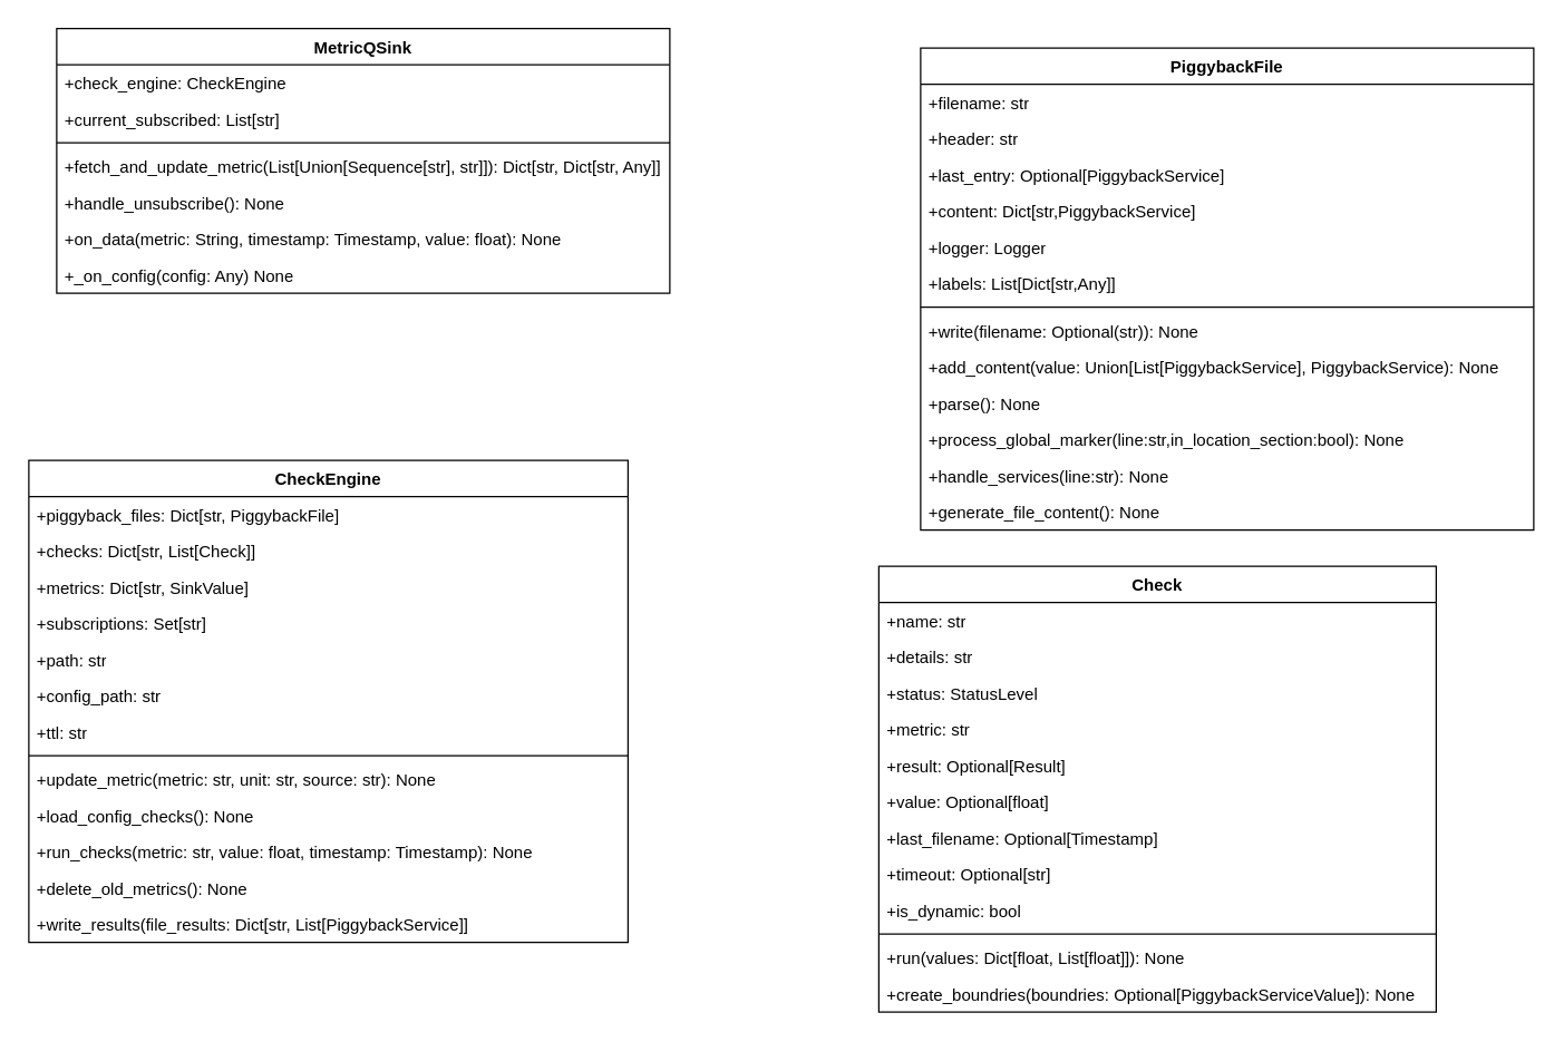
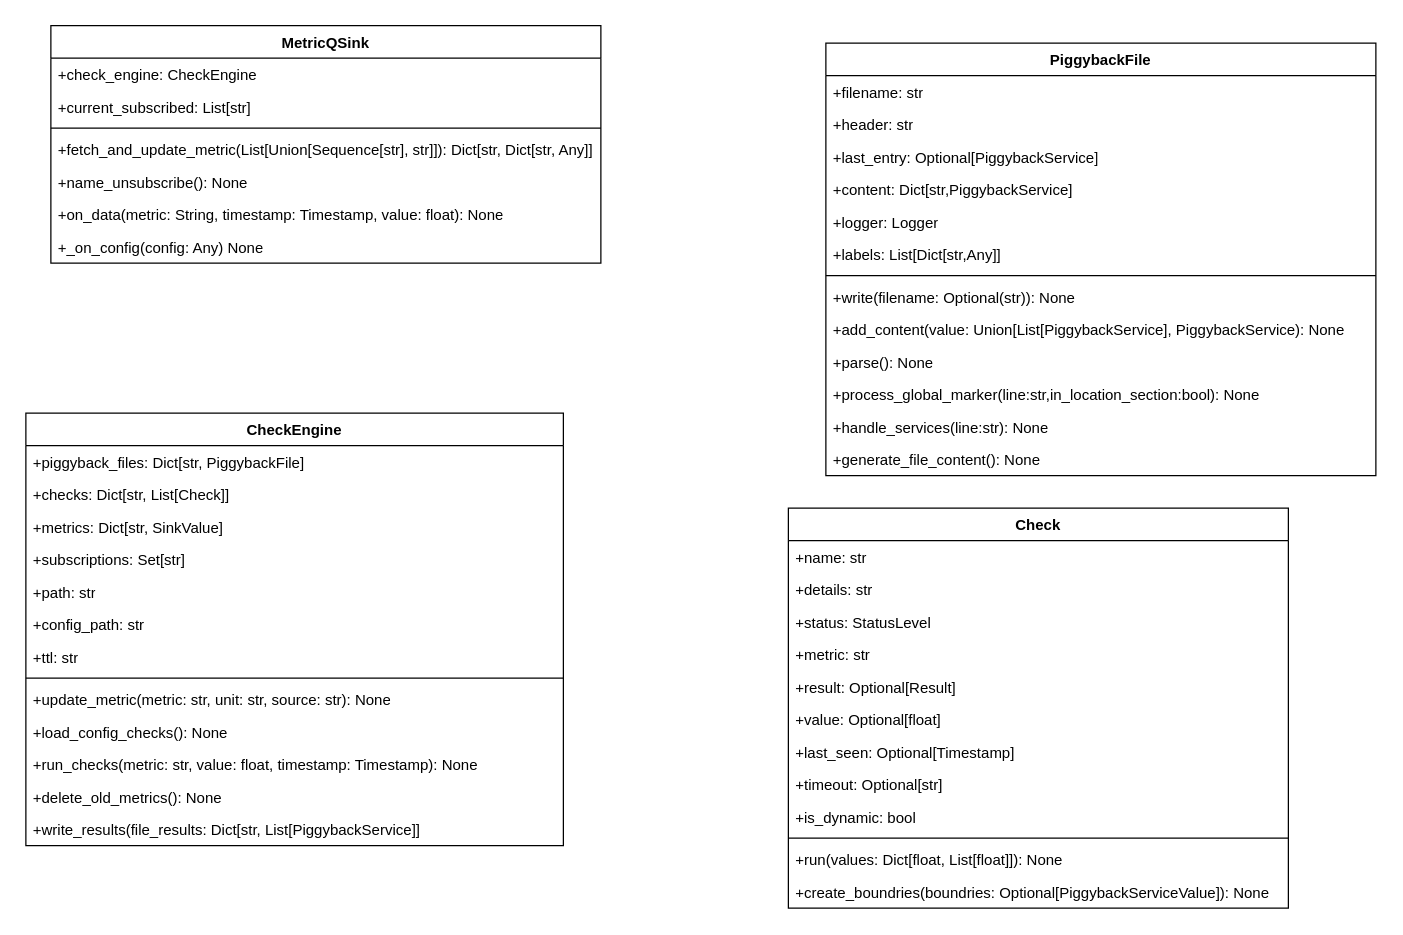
- <mxCell id="7" value="+handle_unsubscribe(): None" style="text;strokeColor=none;fillColor=none;align=left;verticalAlign=top;spacingLeft=4;spacingRight=4;overflow=hidden;rotatable=0;points=[[0,0.5],[1,0.5]];portConstraint=eastwest;whiteSpace=wrap;html=1;" vertex="1" parent="2"><mxGeometry y="112" width="440" height="26" as="geometry" /></mxCell>
+ <mxCell id="7" value="+name_unsubscribe(): None" style="text;strokeColor=none;fillColor=none;align=left;verticalAlign=top;spacingLeft=4;spacingRight=4;overflow=hidden;rotatable=0;points=[[0,0.5],[1,0.5]];portConstraint=eastwest;whiteSpace=wrap;html=1;" vertex="1" parent="2"><mxGeometry y="112" width="440" height="26" as="geometry" /></mxCell>
- <mxCell id="31" value="+last_filename: Optional[Timestamp]" style="text;strokeColor=none;fillColor=none;align=left;verticalAlign=top;spacingLeft=4;spacingRight=4;overflow=hidden;rotatable=0;points=[[0,0.5],[1,0.5]];portConstraint=eastwest;whiteSpace=wrap;html=1;" vertex="1" parent="24"><mxGeometry y="182" width="400" height="26" as="geometry" /></mxCell>
+ <mxCell id="31" value="+last_seen: Optional[Timestamp]" style="text;strokeColor=none;fillColor=none;align=left;verticalAlign=top;spacingLeft=4;spacingRight=4;overflow=hidden;rotatable=0;points=[[0,0.5],[1,0.5]];portConstraint=eastwest;whiteSpace=wrap;html=1;" vertex="1" parent="24"><mxGeometry y="182" width="400" height="26" as="geometry" /></mxCell>
